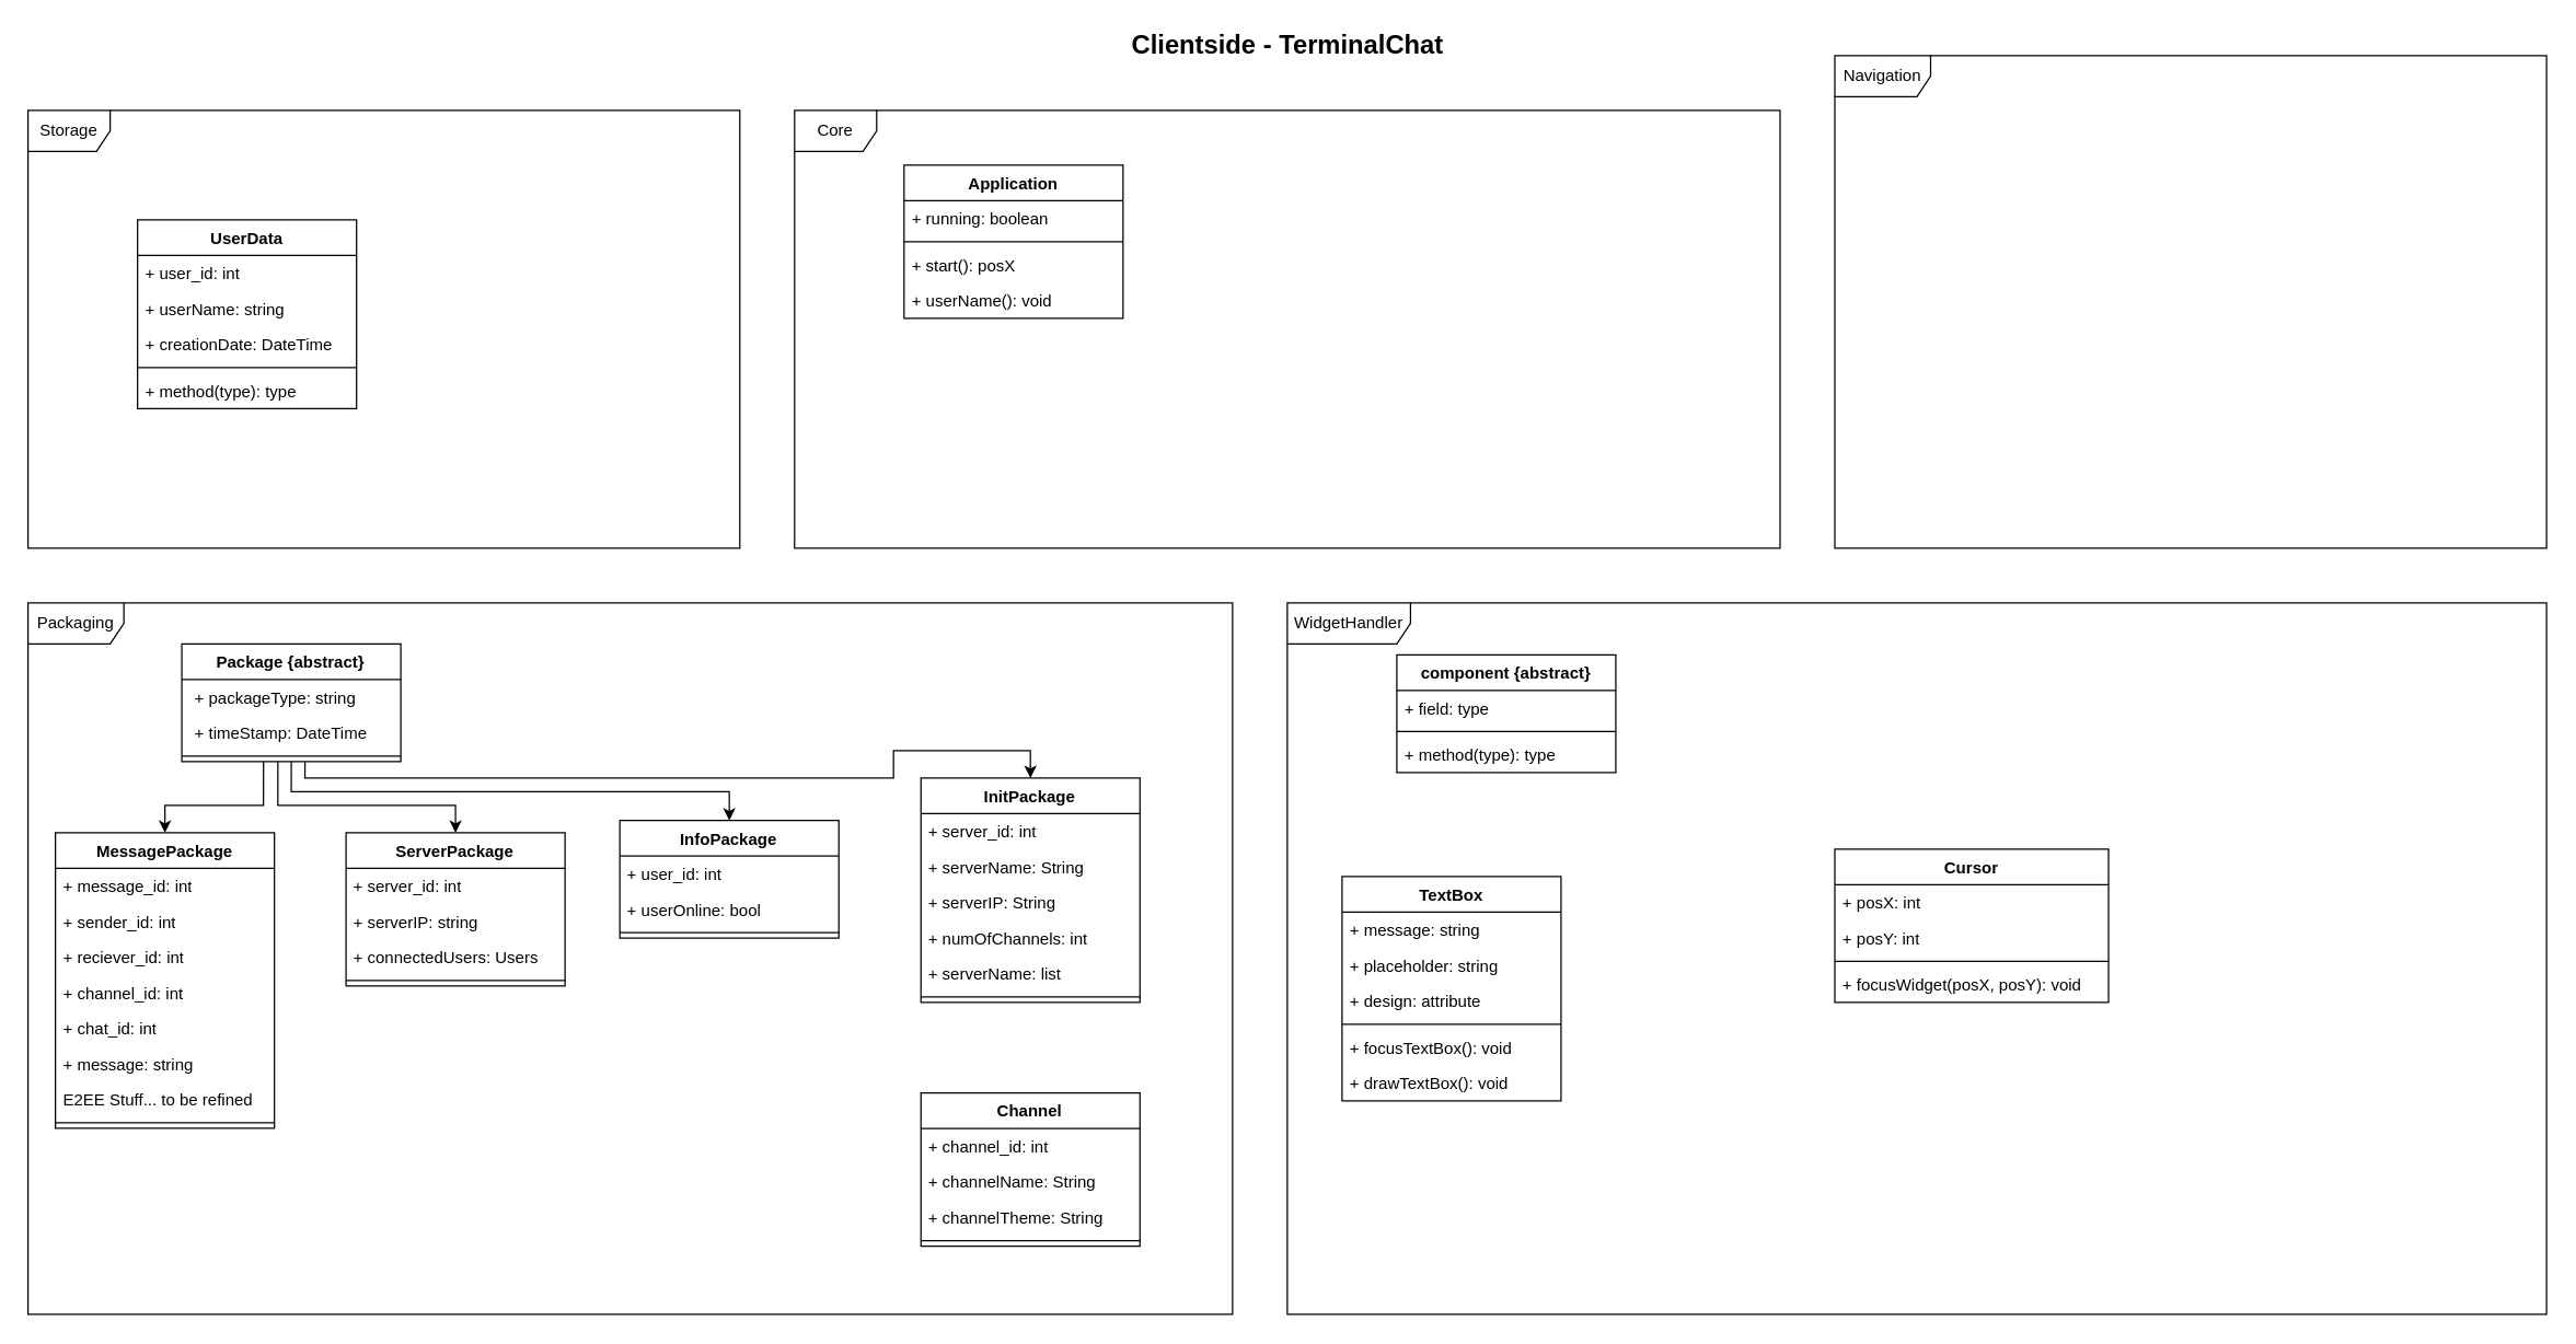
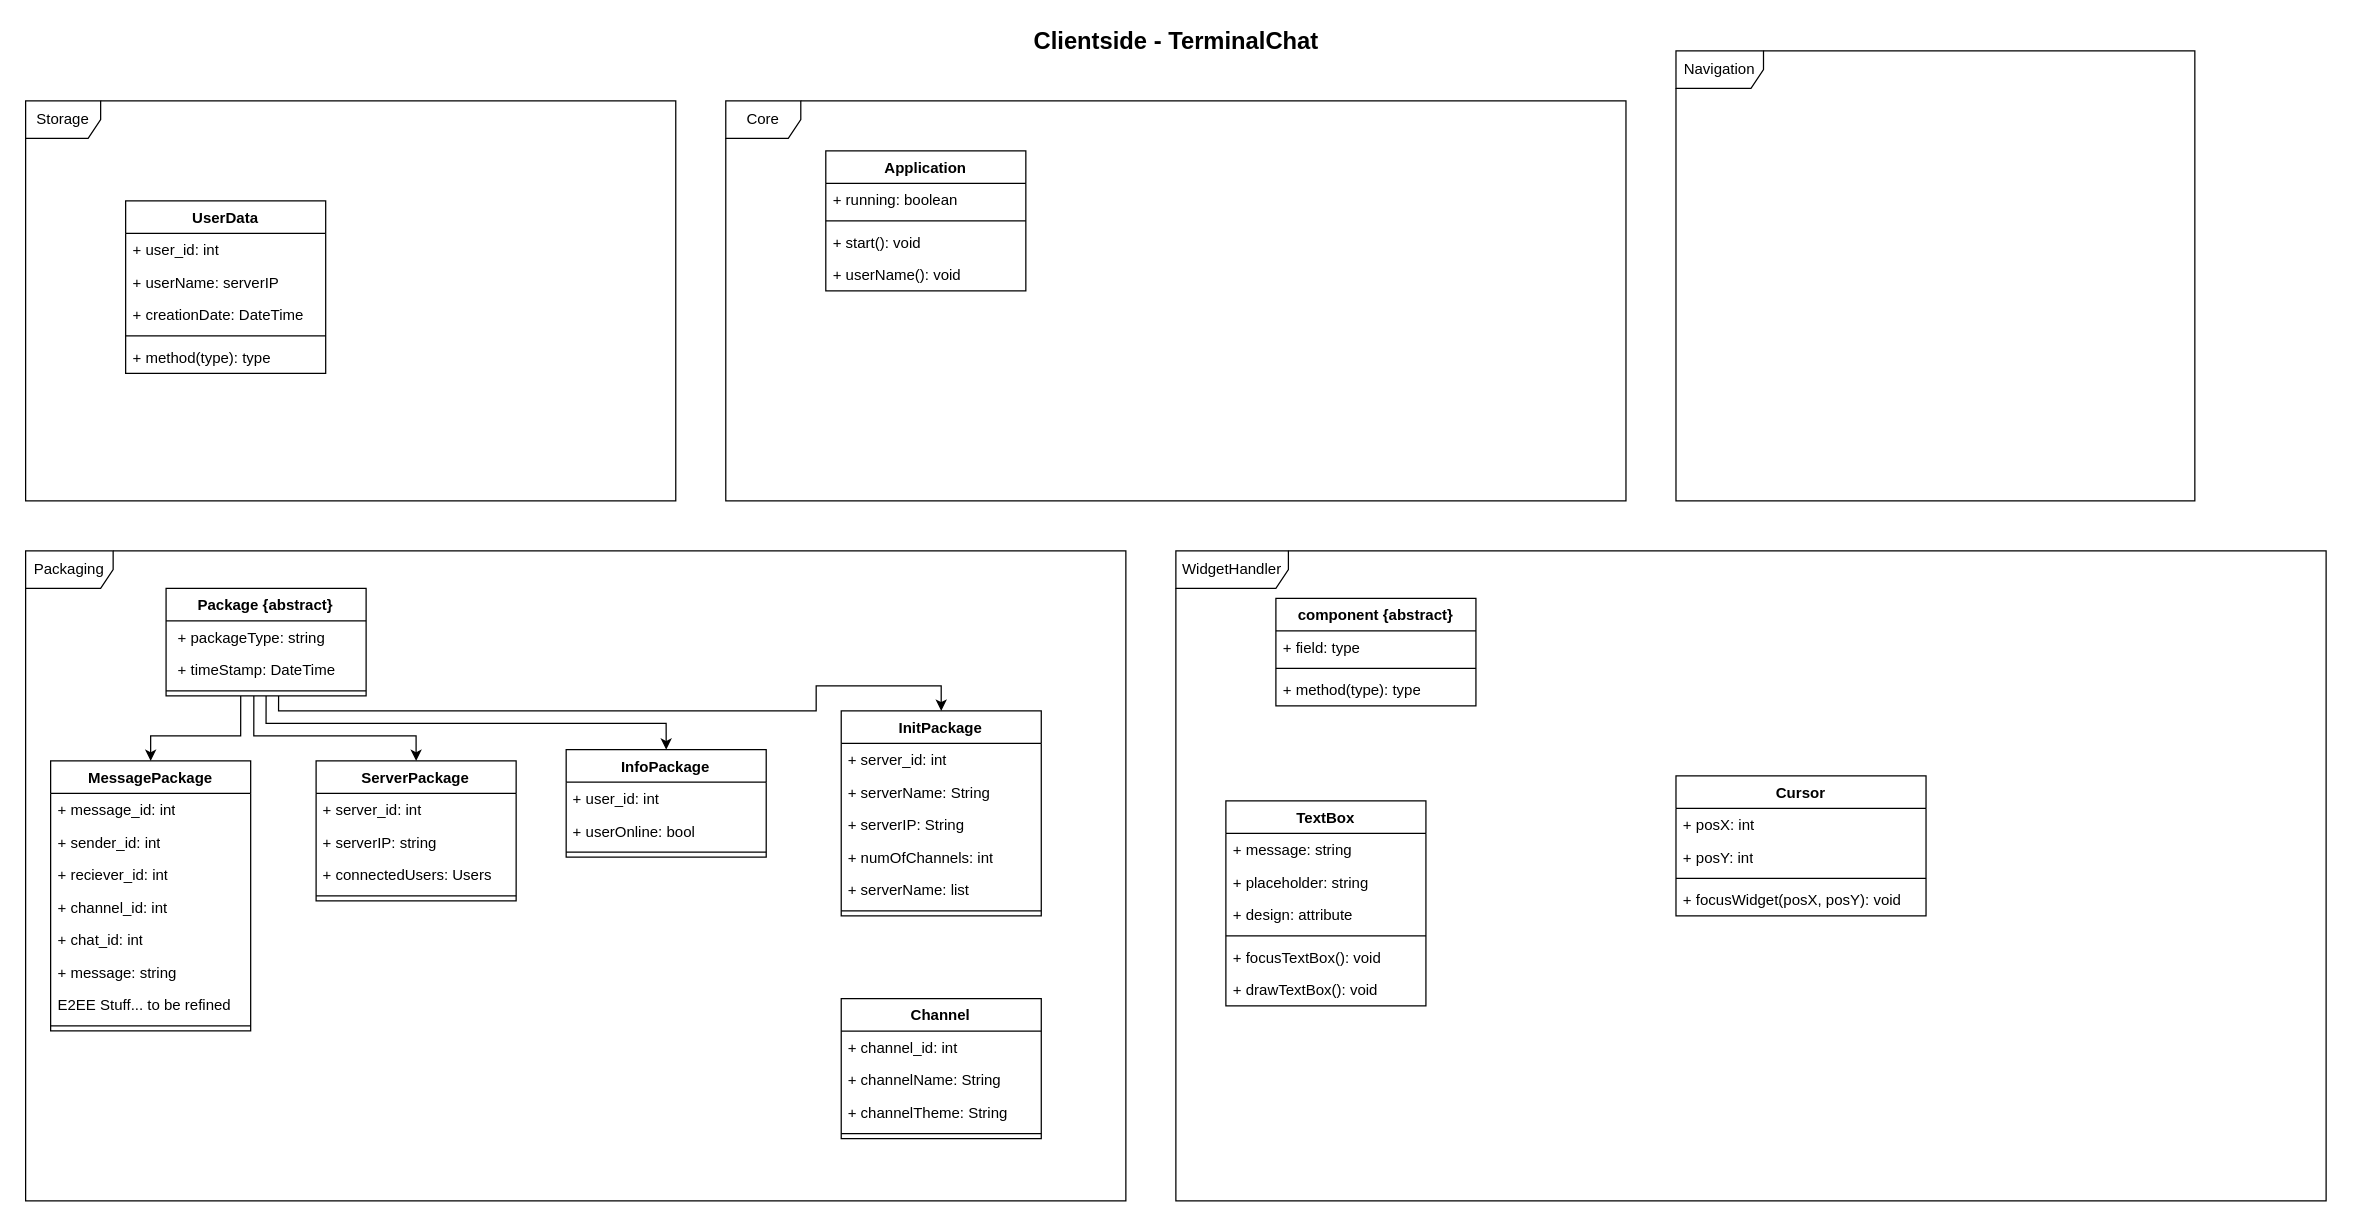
- <mxCell id="11" value="+ start(): posX" style="text;strokeColor=none;fillColor=none;align=left;verticalAlign=top;spacingLeft=4;spacingRight=4;overflow=hidden;rotatable=0;points=[[0,0.5],[1,0.5]];portConstraint=eastwest;whiteSpace=wrap;html=1;" vertex="1" parent="8"><mxGeometry y="60" width="160" height="26" as="geometry" /></mxCell>
+ <mxCell id="11" value="+ start(): void" style="text;strokeColor=none;fillColor=none;align=left;verticalAlign=top;spacingLeft=4;spacingRight=4;overflow=hidden;rotatable=0;points=[[0,0.5],[1,0.5]];portConstraint=eastwest;whiteSpace=wrap;html=1;" vertex="1" parent="8"><mxGeometry y="60" width="160" height="26" as="geometry" /></mxCell>
- <mxCell id="5" value="Navigation" style="shape=umlFrame;whiteSpace=wrap;html=1;pointerEvents=0;width=70;height=30;" vertex="1" parent="1"><mxGeometry x="1340" y="40" width="520" height="360" as="geometry" /></mxCell>
+ <mxCell id="5" value="Navigation" style="shape=umlFrame;whiteSpace=wrap;html=1;pointerEvents=0;width=70;height=30;" vertex="1" parent="1"><mxGeometry x="1340" y="40" width="415" height="360" as="geometry" /></mxCell>
- <mxCell id="15" value="+ userName: string" style="text;strokeColor=none;fillColor=none;align=left;verticalAlign=top;spacingLeft=4;spacingRight=4;overflow=hidden;rotatable=0;points=[[0,0.5],[1,0.5]];portConstraint=eastwest;whiteSpace=wrap;html=1;" vertex="1" parent="13"><mxGeometry y="52" width="160" height="26" as="geometry" /></mxCell>
+ <mxCell id="15" value="+ userName: serverIP" style="text;strokeColor=none;fillColor=none;align=left;verticalAlign=top;spacingLeft=4;spacingRight=4;overflow=hidden;rotatable=0;points=[[0,0.5],[1,0.5]];portConstraint=eastwest;whiteSpace=wrap;html=1;" vertex="1" parent="13"><mxGeometry y="52" width="160" height="26" as="geometry" /></mxCell>
